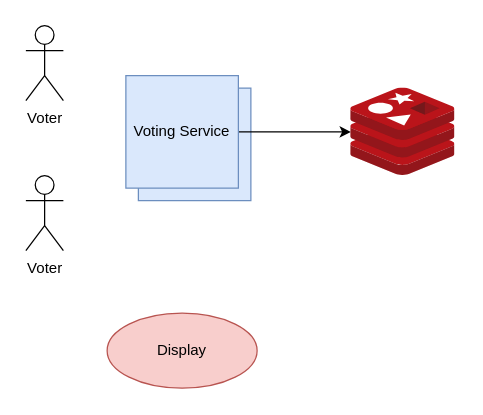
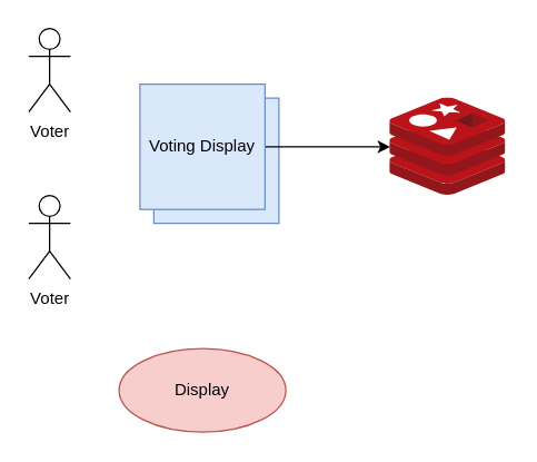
- <mxCell id="4" value="Voting Service" style="whiteSpace=wrap;html=1;aspect=fixed;fillColor=#dae8fc;strokeColor=#6c8ebf;" parent="1" vertex="1"><mxGeometry x="100" y="60" width="90" height="90" as="geometry" /></mxCell>
+ <mxCell id="4" value="Voting Display" style="whiteSpace=wrap;html=1;aspect=fixed;fillColor=#dae8fc;strokeColor=#6c8ebf;" parent="1" vertex="1"><mxGeometry x="100" y="60" width="90" height="90" as="geometry" /></mxCell>
